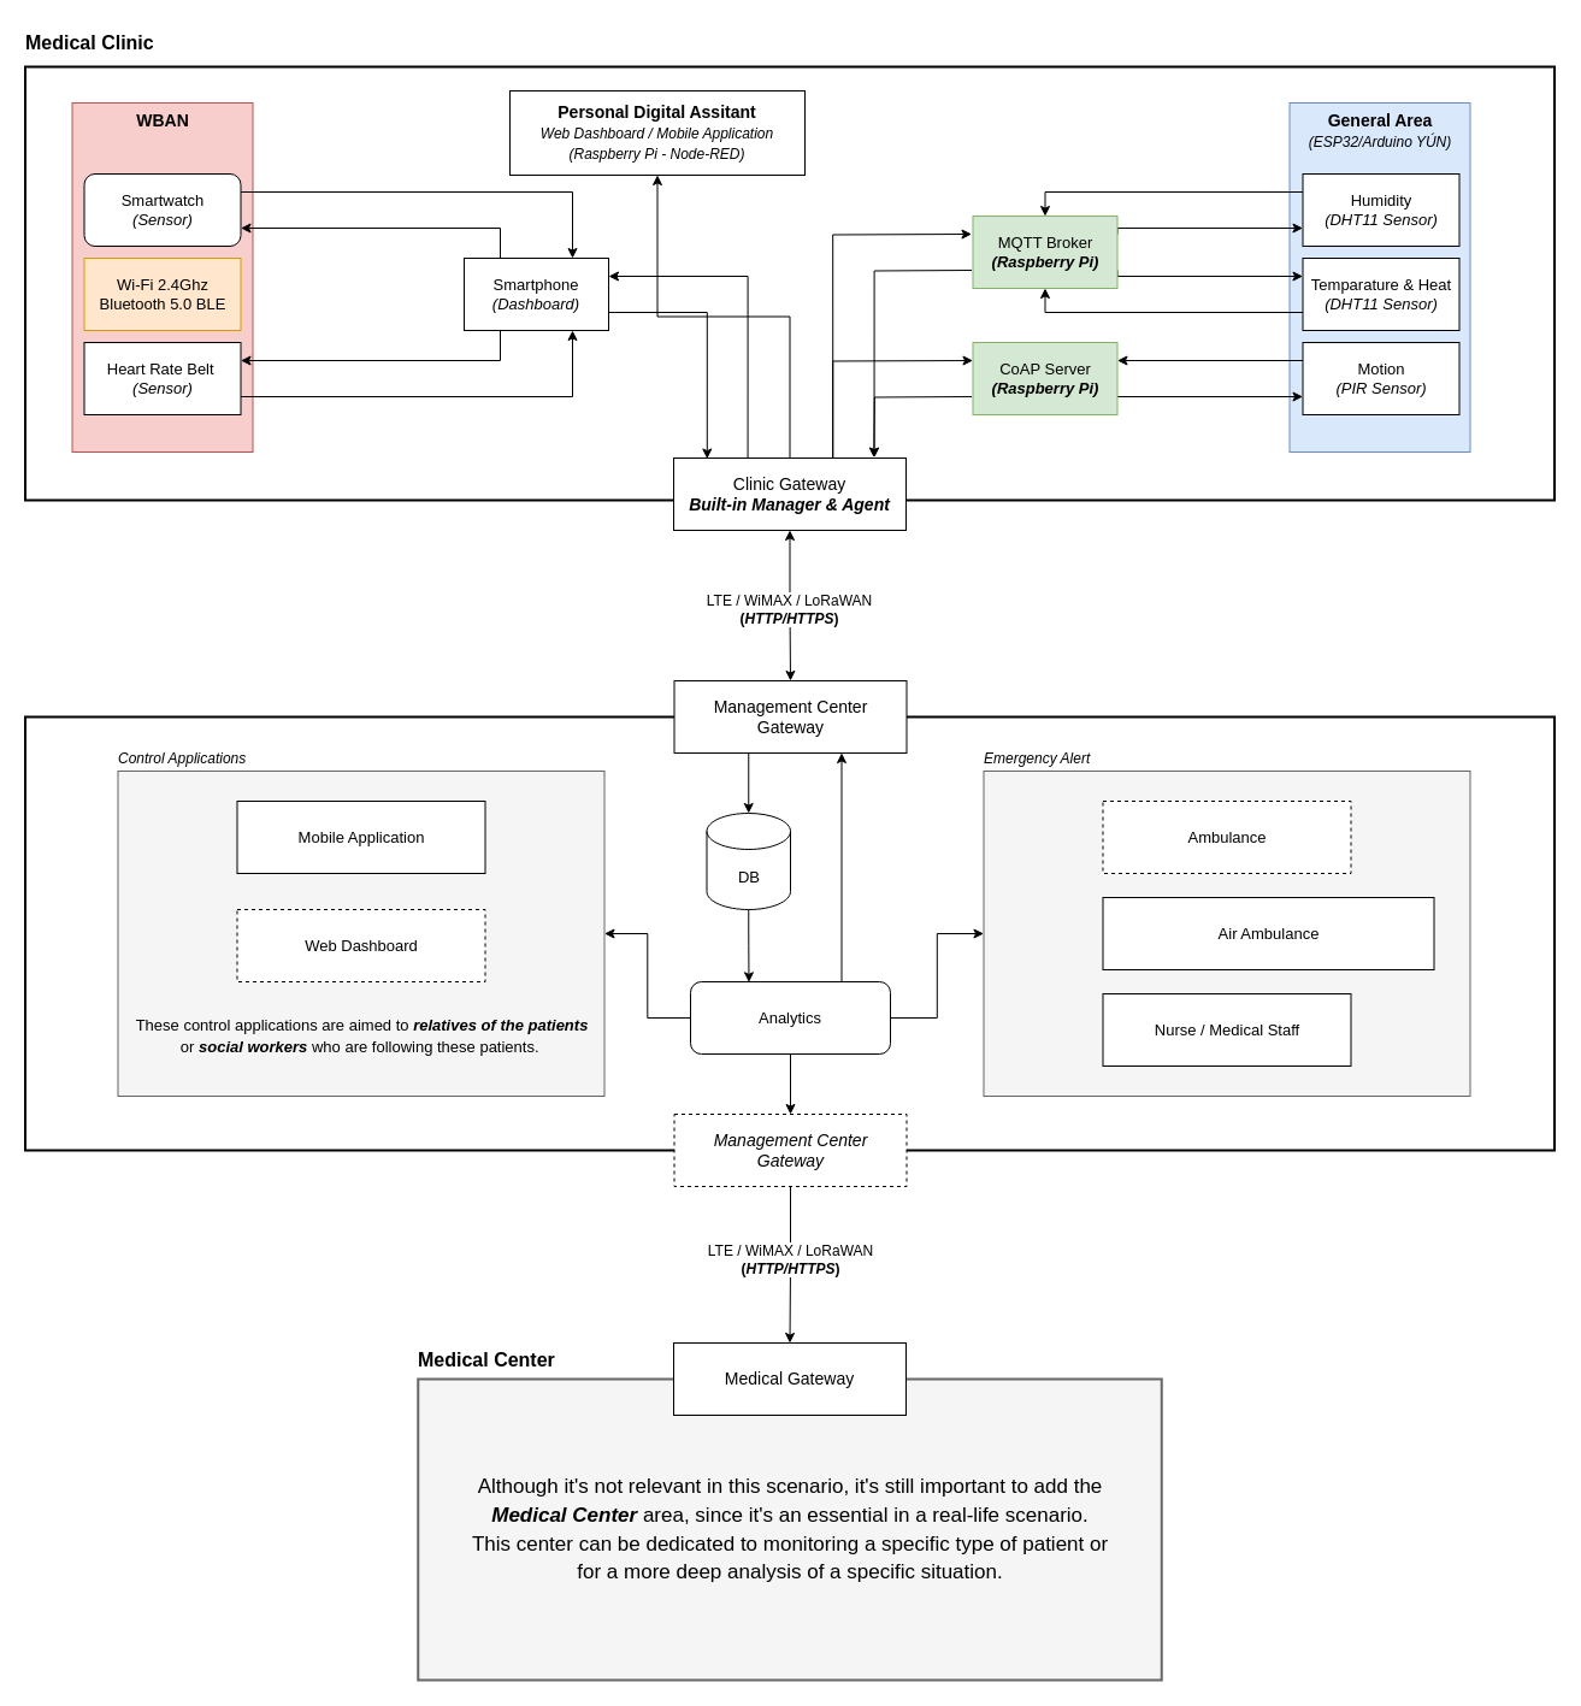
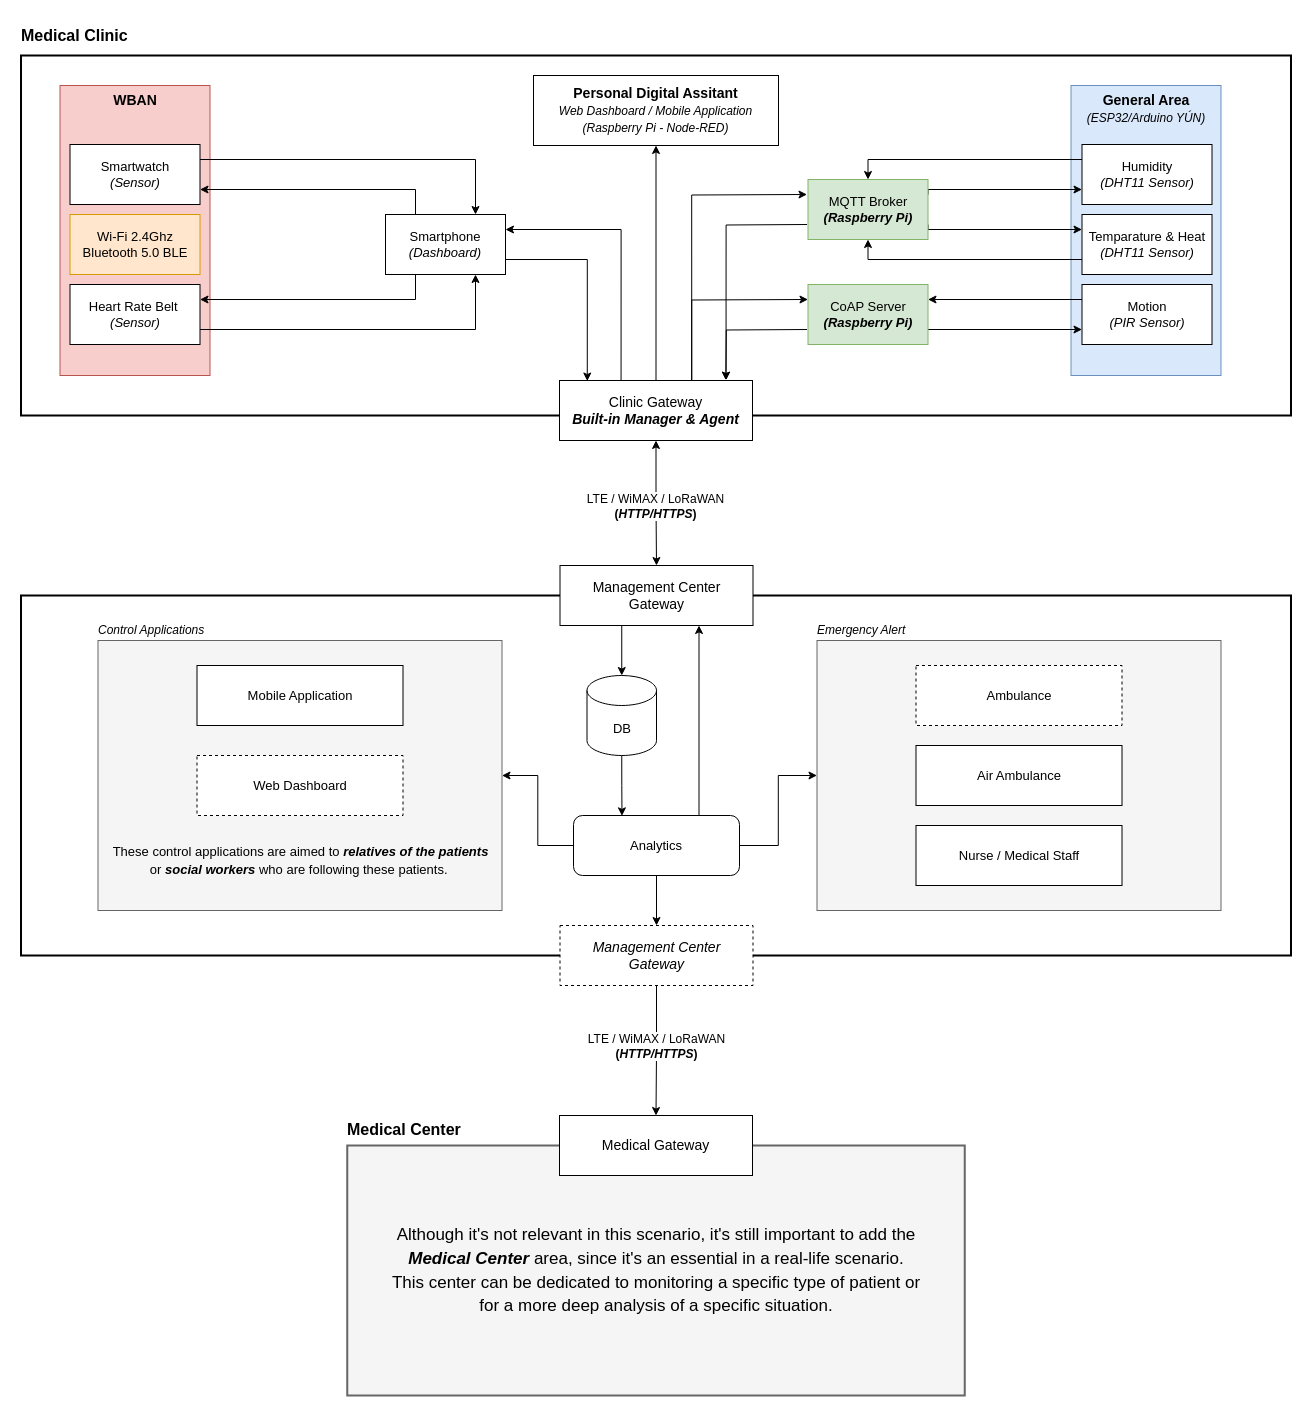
- <mxCell id="7" value="&lt;b&gt;Personal Digital Assitant&lt;br style=&quot;font-size: 14px&quot;&gt;&lt;/b&gt;&lt;font style=&quot;font-size: 12px&quot;&gt;&lt;i&gt;Web Dashboard / Mobile Application&lt;br&gt;(Raspberry Pi - Node-RED)&lt;br&gt;&lt;/i&gt;&lt;/font&gt;" style="whiteSpace=wrap;html=1;fontSize=14;" parent="1" vertex="1"><mxGeometry x="423" y="75" width="245" height="70" as="geometry" /></mxCell>
+ <mxCell id="7" value="&lt;b&gt;Personal Digital Assitant&lt;br style=&quot;font-size: 14px&quot;&gt;&lt;/b&gt;&lt;font style=&quot;font-size: 12px&quot;&gt;&lt;i&gt;Web Dashboard / Mobile Application&lt;br&gt;(Raspberry Pi - Node-RED)&lt;br&gt;&lt;/i&gt;&lt;/font&gt;" style="whiteSpace=wrap;html=1;fontSize=14;" parent="1" vertex="1"><mxGeometry x="533" y="75" width="245" height="70" as="geometry" /></mxCell>
- <mxCell id="47" value="&lt;div style=&quot;font-size: 13px;&quot;&gt;Smartwatch&lt;/div&gt;&lt;div style=&quot;font-size: 13px;&quot;&gt;&lt;i style=&quot;font-size: 13px;&quot;&gt;(Sensor)&lt;/i&gt;&lt;/div&gt;" style="whiteSpace=wrap;html=1;fontSize=13;align=center;rounded=1;" parent="45" vertex="1"><mxGeometry width="130" height="60" as="geometry" /></mxCell>
+ <mxCell id="47" value="&lt;div style=&quot;font-size: 13px;&quot;&gt;Smartwatch&lt;/div&gt;&lt;div style=&quot;font-size: 13px;&quot;&gt;&lt;i style=&quot;font-size: 13px;&quot;&gt;(Sensor)&lt;/i&gt;&lt;/div&gt;" style="rounded=0;whiteSpace=wrap;html=1;fontSize=13;align=center;" parent="45" vertex="1"><mxGeometry width="130" height="60" as="geometry" /></mxCell>
- <mxCell id="20" value="Air Ambulance" style="whiteSpace=wrap;html=1;fontSize=13;strokeWidth=1;" parent="1" vertex="1"><mxGeometry x="915.5" y="745" width="275" height="60" as="geometry" /></mxCell>
+ <mxCell id="20" value="Air Ambulance" style="whiteSpace=wrap;html=1;fontSize=13;strokeWidth=1;" parent="1" vertex="1"><mxGeometry x="915.5" y="745" width="206" height="60" as="geometry" /></mxCell>
